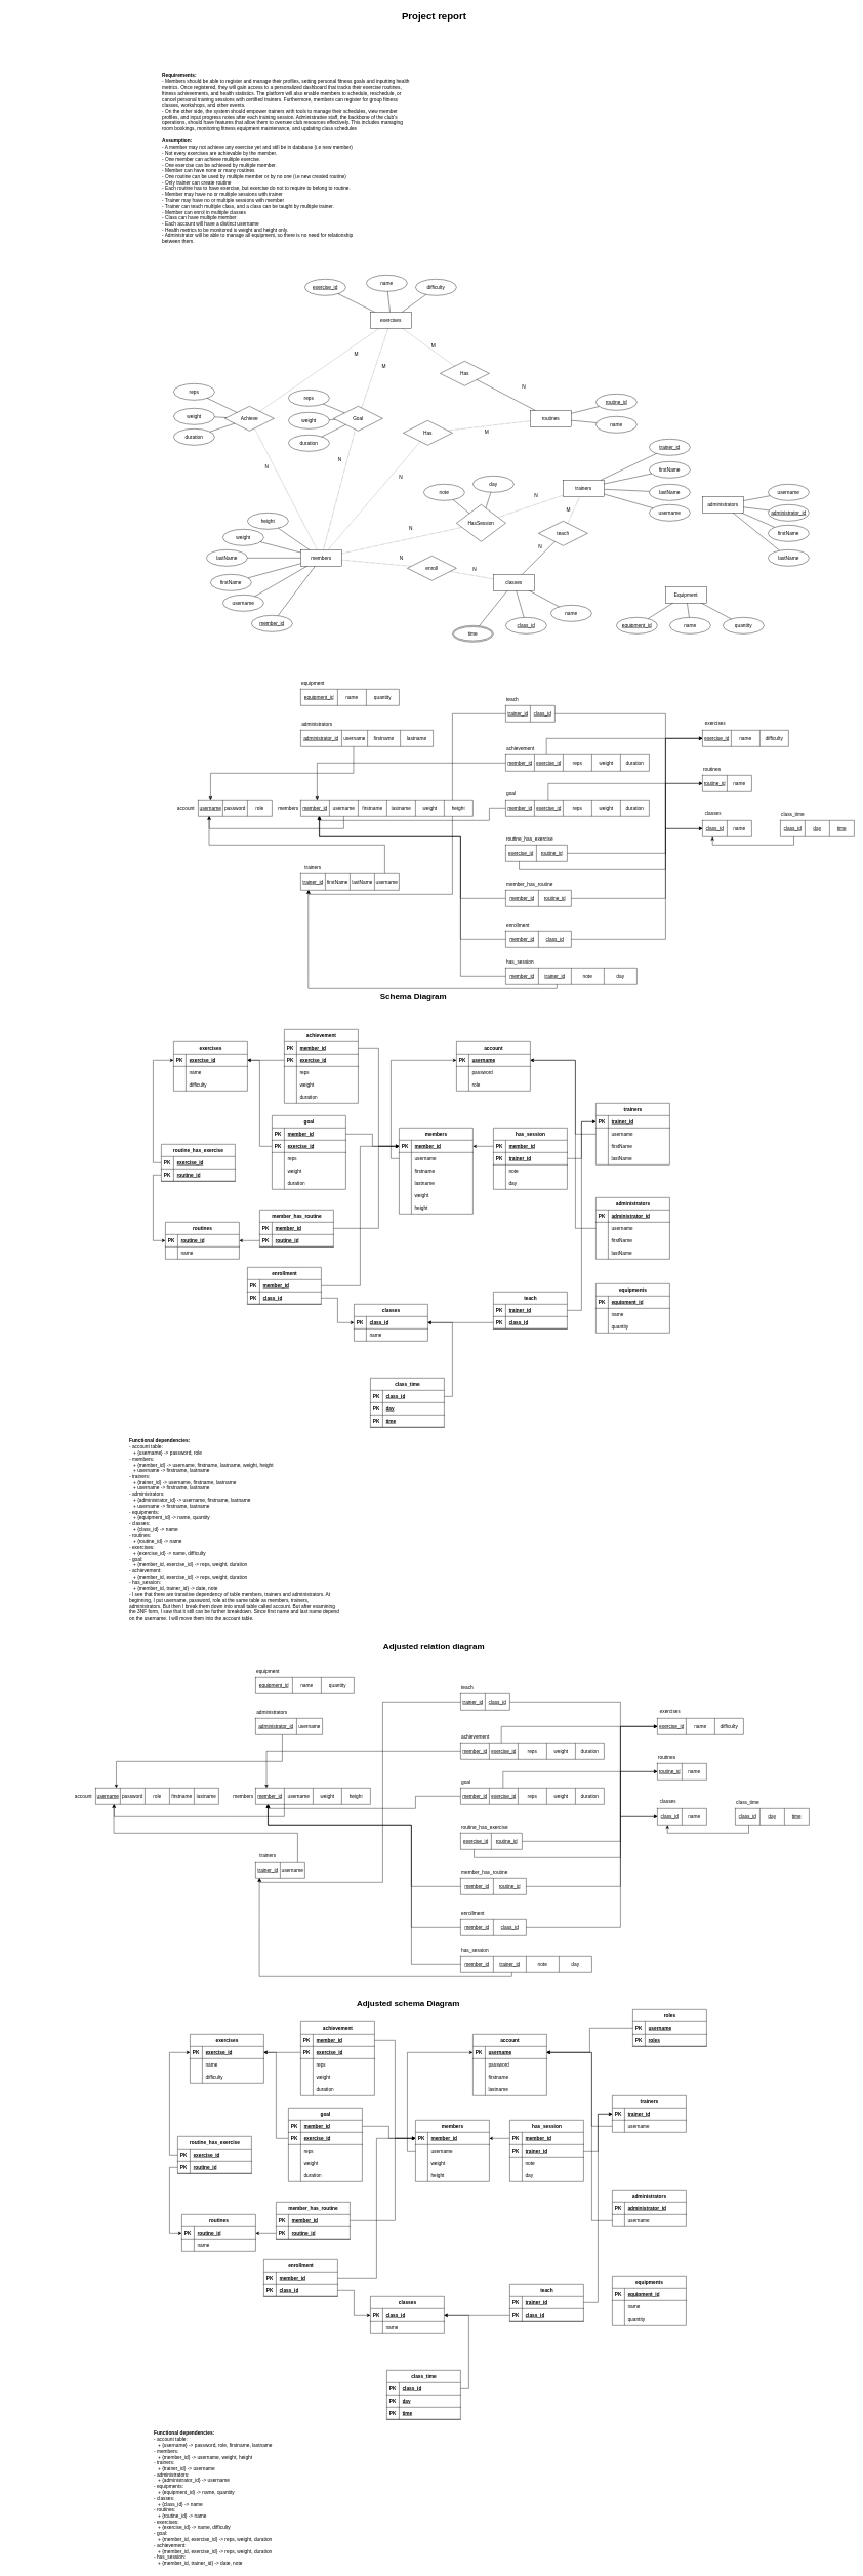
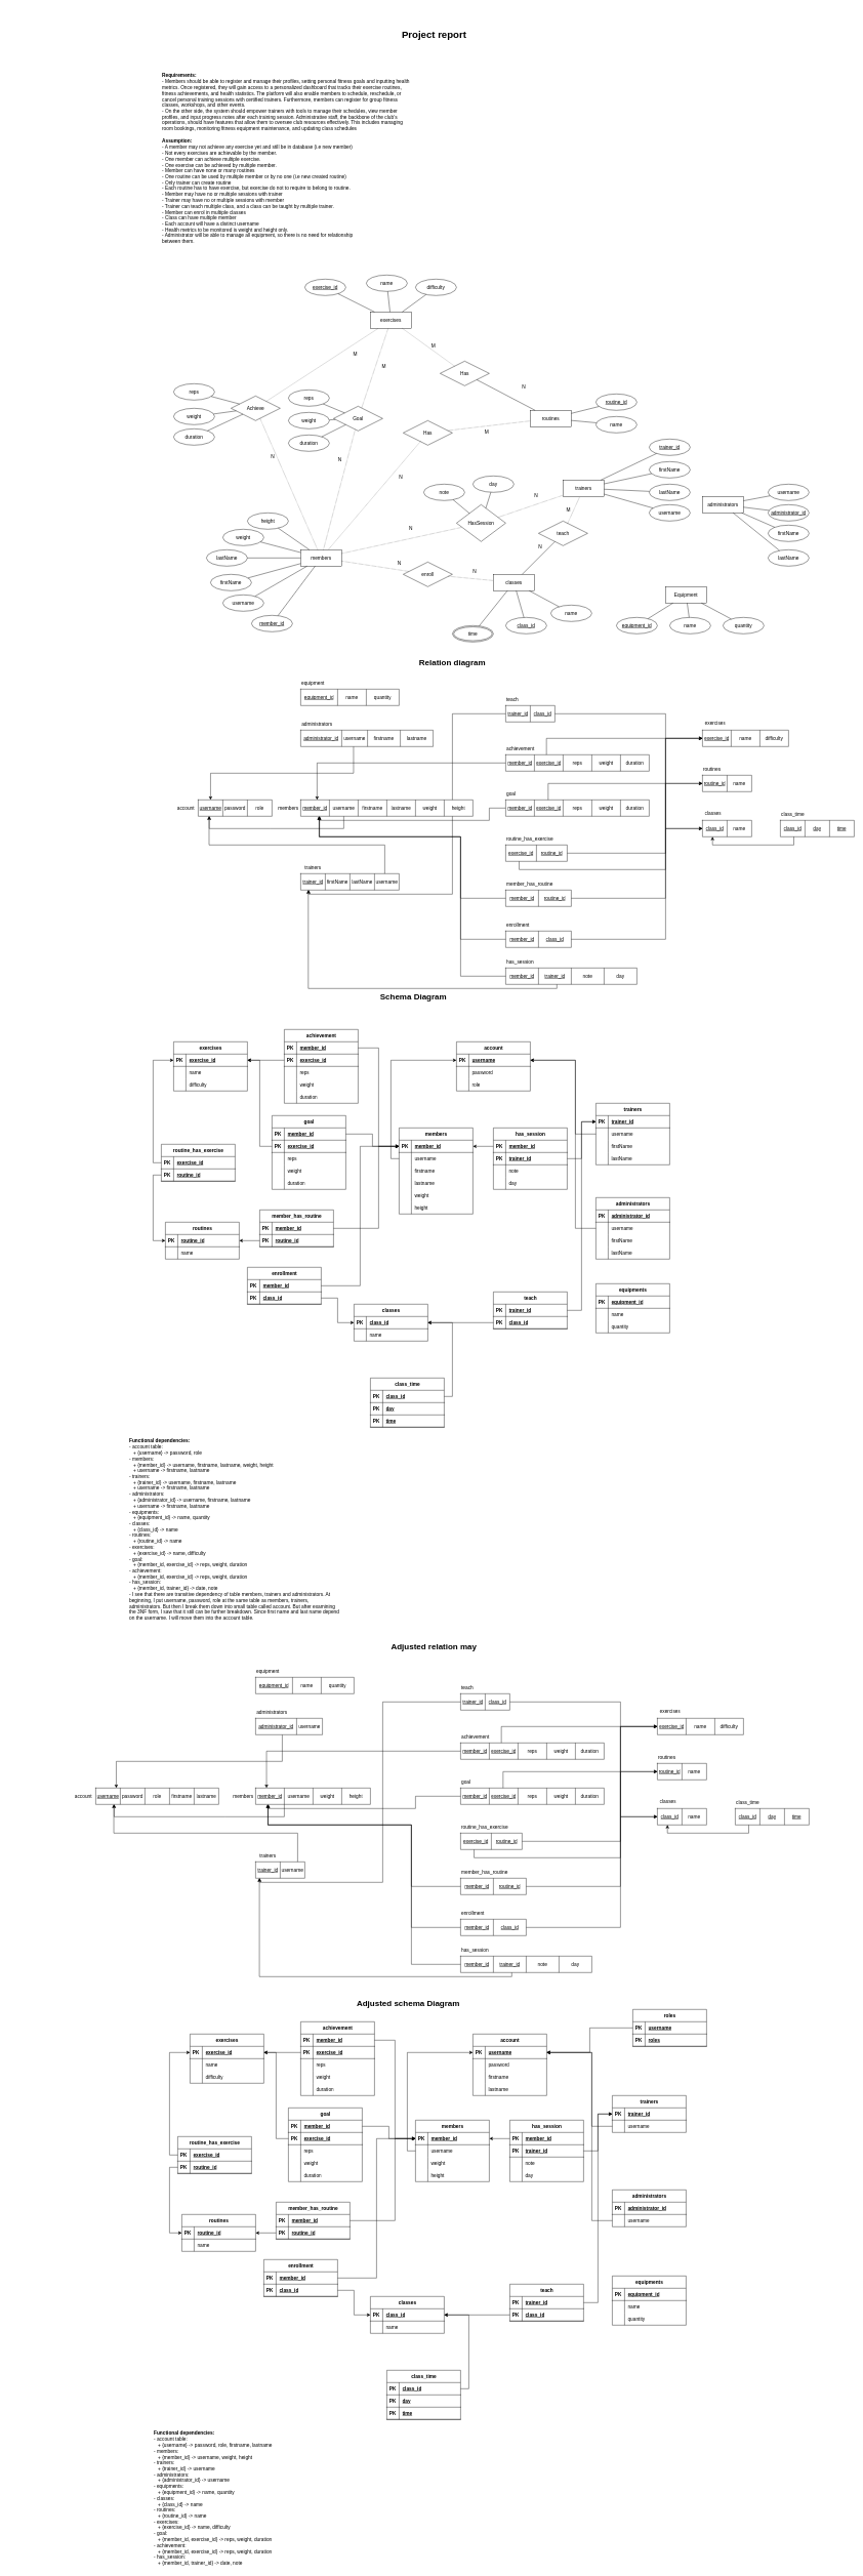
- <mxCell id="715" value="Project report" style="text;strokeColor=none;fillColor=none;html=1;fontSize=24;fontStyle=1;verticalAlign=middle;align=center;" vertex="1" parent="1"><mxGeometry x="958" y="20" width="200" height="40" as="geometry" /></mxCell>
+ <mxCell id="715" value="Project report" style="text;strokeColor=none;fillColor=none;html=1;fontSize=24;fontStyle=1;verticalAlign=middle;align=center;" vertex="1" parent="1"><mxGeometry x="958" y="65" width="200" height="40" as="geometry" /></mxCell>
- <mxCell id="20" value="Achieve" style="shape=rhombus;perimeter=rhombusPerimeter;whiteSpace=wrap;html=1;align=center;" vertex="1" parent="1"><mxGeometry x="548" y="990" width="120" height="60" as="geometry" /></mxCell>
+ <mxCell id="20" value="Achieve" style="shape=rhombus;perimeter=rhombusPerimeter;whiteSpace=wrap;html=1;align=center;" vertex="1" parent="1"><mxGeometry x="563" y="965" width="120" height="60" as="geometry" /></mxCell>
- <mxCell id="86" value="enroll" style="shape=rhombus;perimeter=rhombusPerimeter;whiteSpace=wrap;html=1;align=center;" vertex="1" parent="1"><mxGeometry x="993" y="1355" width="120" height="60" as="geometry" /></mxCell>
+ <mxCell id="86" value="enroll" style="shape=rhombus;perimeter=rhombusPerimeter;whiteSpace=wrap;html=1;align=center;" vertex="1" parent="1"><mxGeometry x="983" y="1370" width="120" height="60" as="geometry" /></mxCell>
+ <mxCell id="390" value="&lt;b style=&quot;font-size: 20px;&quot;&gt;Relation diagram&lt;/b&gt;" style="text;html=1;strokeColor=none;fillColor=none;align=center;verticalAlign=middle;whiteSpace=wrap;rounded=0;fontSize=20;" vertex="1" parent="1"><mxGeometry x="1003" y="1600" width="200" height="30" as="geometry" /></mxCell>
- <mxCell id="520" value="&lt;b&gt;Adjusted relation diagram&lt;/b&gt;" style="text;html=1;strokeColor=none;fillColor=none;align=center;verticalAlign=middle;whiteSpace=wrap;rounded=0;fontSize=20;" vertex="1" parent="1"><mxGeometry x="873" y="4000" width="370" height="30" as="geometry" /></mxCell>
+ <mxCell id="520" value="&lt;b&gt;Adjusted relation may&lt;/b&gt;" style="text;html=1;strokeColor=none;fillColor=none;align=center;verticalAlign=middle;whiteSpace=wrap;rounded=0;fontSize=20;" vertex="1" parent="1"><mxGeometry x="873" y="4000" width="370" height="30" as="geometry" /></mxCell>
